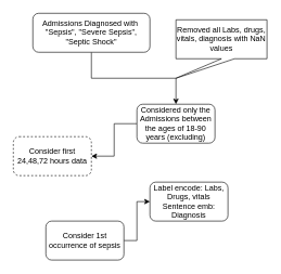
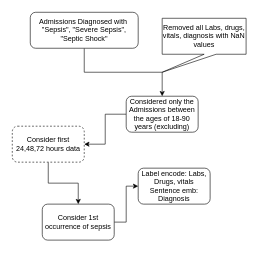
+ <mxCell id="7" value="" style="edgeStyle=orthogonalEdgeStyle;rounded=0;orthogonalLoop=1;jettySize=auto;html=1;" parent="1" source="8" target="10" edge="1"><mxGeometry relative="1" as="geometry" /></mxCell>
